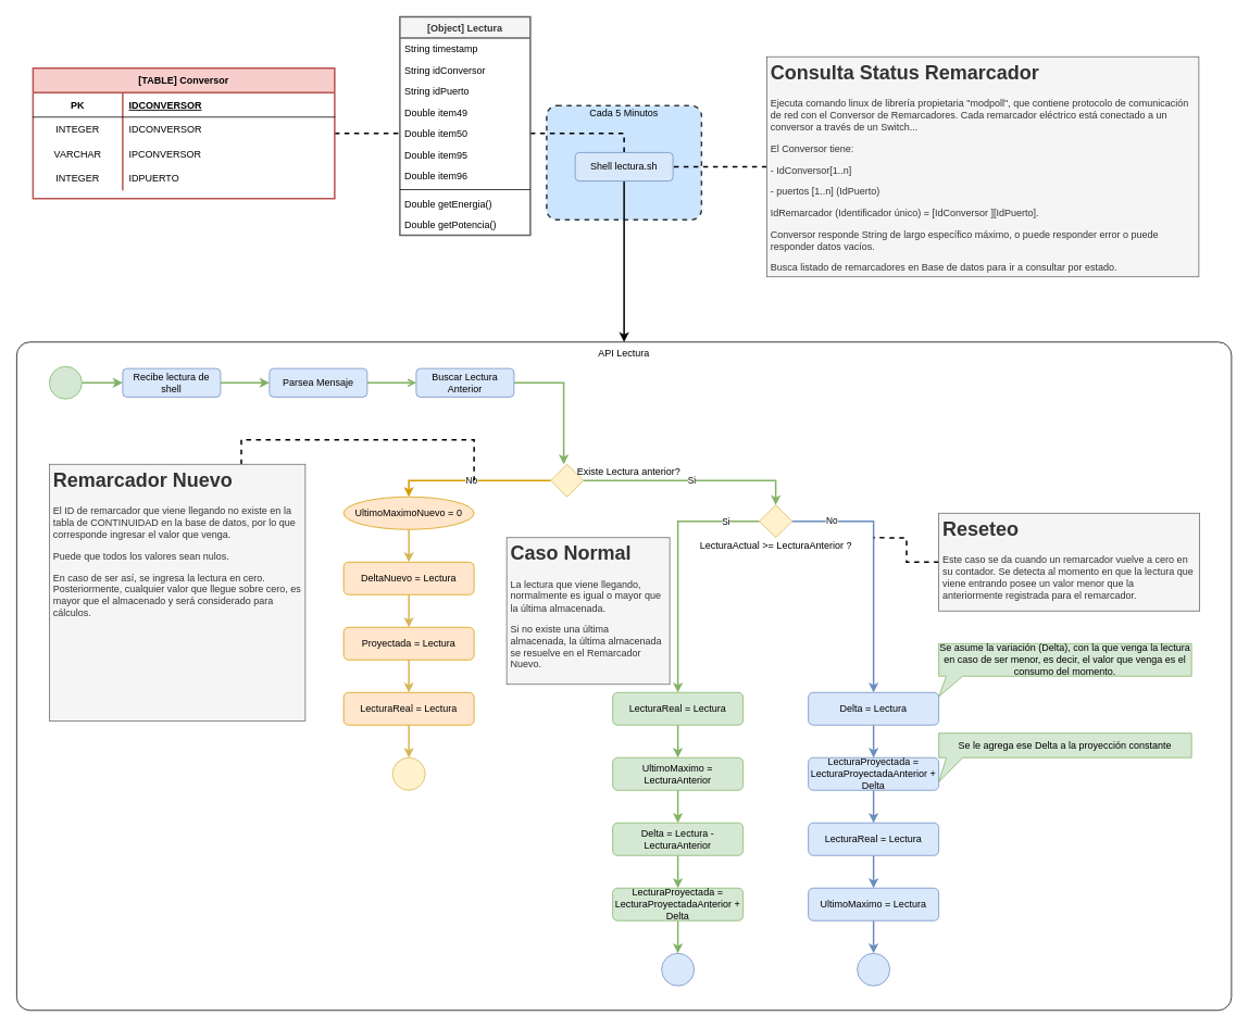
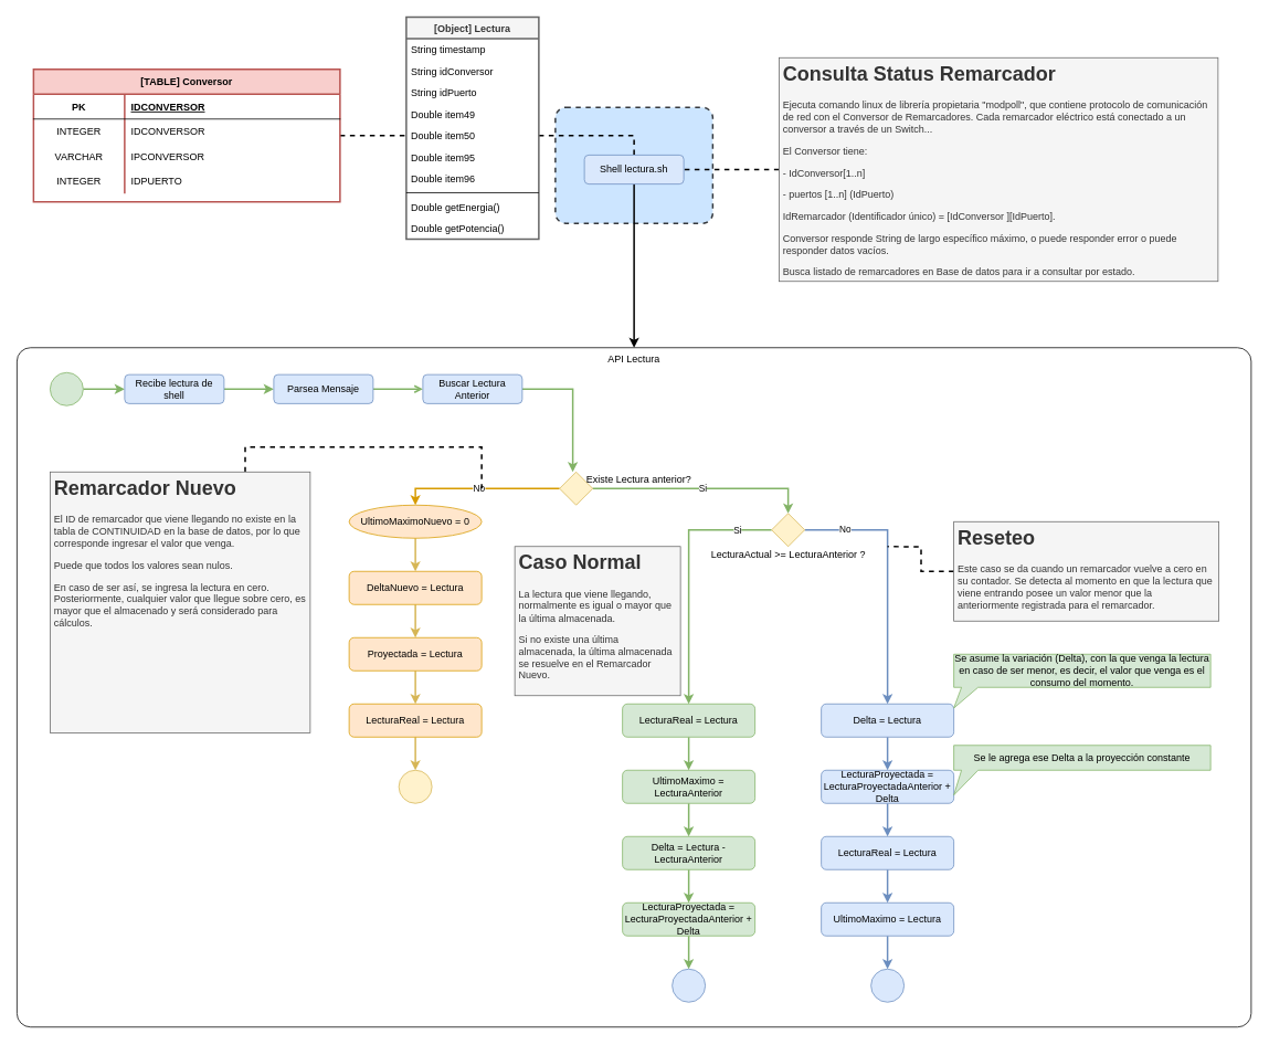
- <mxCell id="3" value="Cada 5 Minutos" style="text;html=1;strokeColor=none;fillColor=none;align=center;verticalAlign=middle;whiteSpace=wrap;rounded=0;" vertex="1" parent="1"><mxGeometry x="700" y="129" width="130" height="20" as="geometry" /></mxCell>
